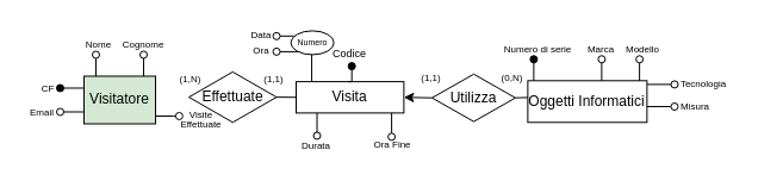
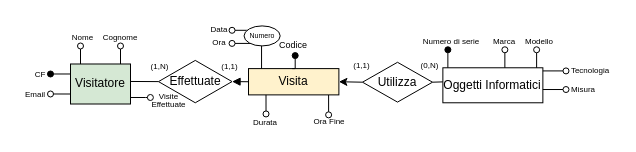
+ <mxCell id="14" value="" style="endArrow=none;html=1;rounded=0;exitX=0;exitY=0.5;exitDx=0;exitDy=0;entryX=1.001;entryY=0.437;entryDx=0;entryDy=0;entryPerimeter=0;" edge="1" parent="1" source="15" target="26"><mxGeometry width="50" height="50" relative="1" as="geometry"><mxPoint x="408.19" y="81.1" as="sourcePoint" /><mxPoint x="140" y="81.6" as="targetPoint" /></mxGeometry></mxCell>
- <mxCell id="16" value="" style="endArrow=none;html=1;rounded=0;entryX=1;entryY=0.5;entryDx=0;entryDy=0;exitX=0;exitY=0.5;exitDx=0;exitDy=0;" edge="1" parent="1" source="18" target="15"><mxGeometry width="50" height="50" relative="1" as="geometry"><mxPoint x="408.19" y="81.1" as="sourcePoint" /><mxPoint x="140" y="81.1" as="targetPoint" /></mxGeometry></mxCell>
+ <mxCell id="16" value="" style="endArrow=block;html=1;rounded=0;entryX=1;entryY=0.5;entryDx=0;entryDy=0;exitX=0;exitY=0.5;exitDx=0;exitDy=0;" edge="1" parent="1" source="18" target="15"><mxGeometry width="50" height="50" relative="1" as="geometry"><mxPoint x="408.19" y="81.1" as="sourcePoint" /><mxPoint x="140" y="81.1" as="targetPoint" /></mxGeometry></mxCell>
- <mxCell id="18" value="Visita" style="whiteSpace=wrap;html=1;align=center;" vertex="1" parent="1"><mxGeometry x="248" y="68.1" width="90.38" height="26.28" as="geometry" /></mxCell>
+ <mxCell id="18" value="Visita" style="whiteSpace=wrap;html=1;align=center;fillColor=#fff2cc;" vertex="1" parent="1"><mxGeometry x="248" y="68.1" width="90.38" height="26.28" as="geometry" /></mxCell>
